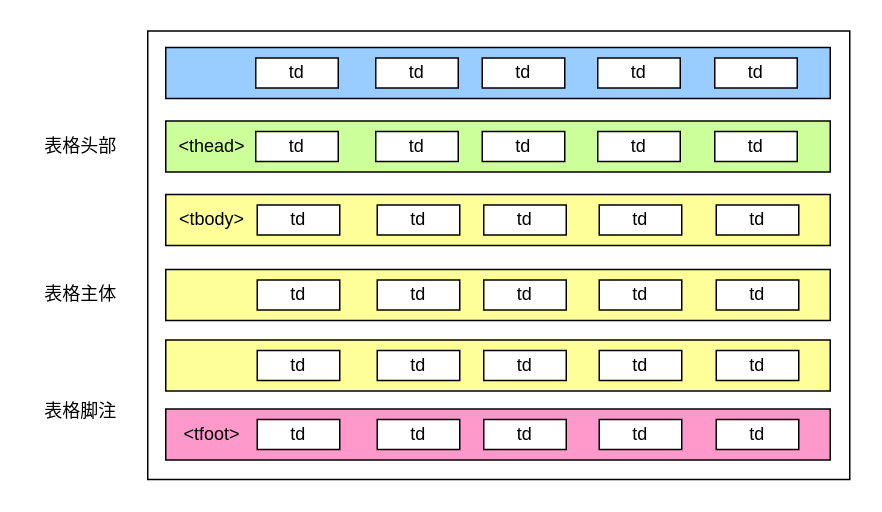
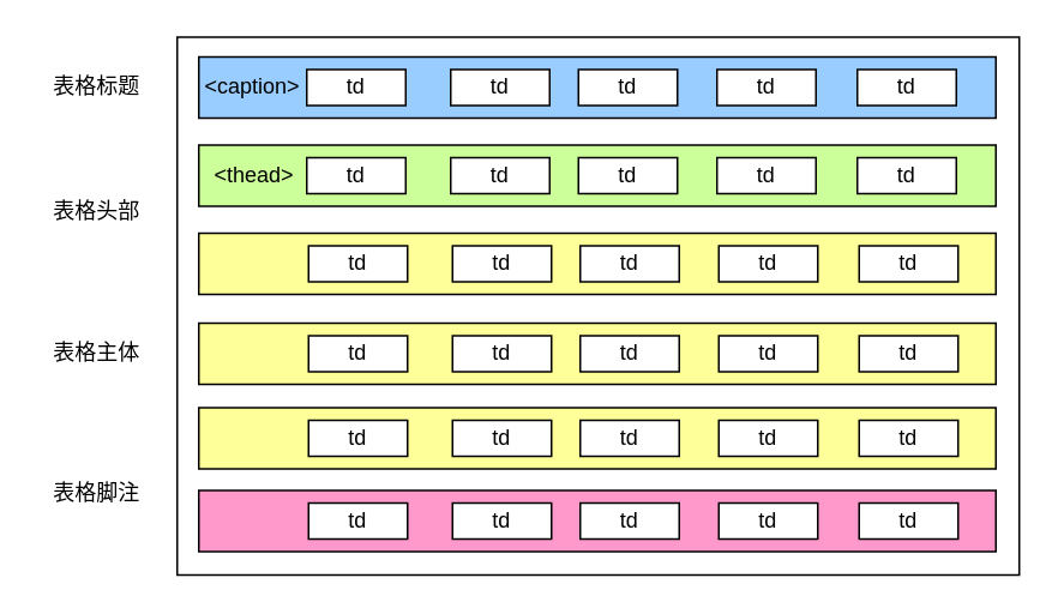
+ <mxCell id="9" value="表格标题" style="text;html=1;align=center;verticalAlign=middle;resizable=0;points=[];autosize=1;strokeColor=none;fillColor=none;" vertex="1" parent="1"><mxGeometry x="20" y="35" width="66" height="26" as="geometry" /></mxCell>
+ <mxCell id="4" value="&amp;lt;caption&amp;gt;" style="text;html=1;align=center;verticalAlign=middle;whiteSpace=wrap;rounded=0;" vertex="1" parent="1"><mxGeometry x="110" y="33" width="60" height="30" as="geometry" /></mxCell>
- <mxCell id="13" value="表格头部" style="text;html=1;align=center;verticalAlign=middle;resizable=0;points=[];autosize=1;strokeColor=none;fillColor=none;" vertex="1" parent="1"><mxGeometry x="20" y="84" width="66" height="26" as="geometry" /></mxCell>
+ <mxCell id="13" value="表格头部" style="text;html=1;align=center;verticalAlign=middle;resizable=0;points=[];autosize=1;strokeColor=none;fillColor=none;" vertex="1" parent="1"><mxGeometry x="20" y="104" width="66" height="26" as="geometry" /></mxCell>
- <mxCell id="16" value="&amp;lt;tbody&amp;gt;" style="text;html=1;align=center;verticalAlign=middle;whiteSpace=wrap;rounded=0;" vertex="1" parent="1"><mxGeometry x="111" y="131" width="60" height="30" as="geometry" /></mxCell>
- <mxCell id="12" value="&amp;lt;tfoot&amp;gt;" style="text;html=1;align=center;verticalAlign=middle;whiteSpace=wrap;rounded=0;" vertex="1" parent="1"><mxGeometry x="111" y="274" width="60" height="30" as="geometry" /></mxCell>
